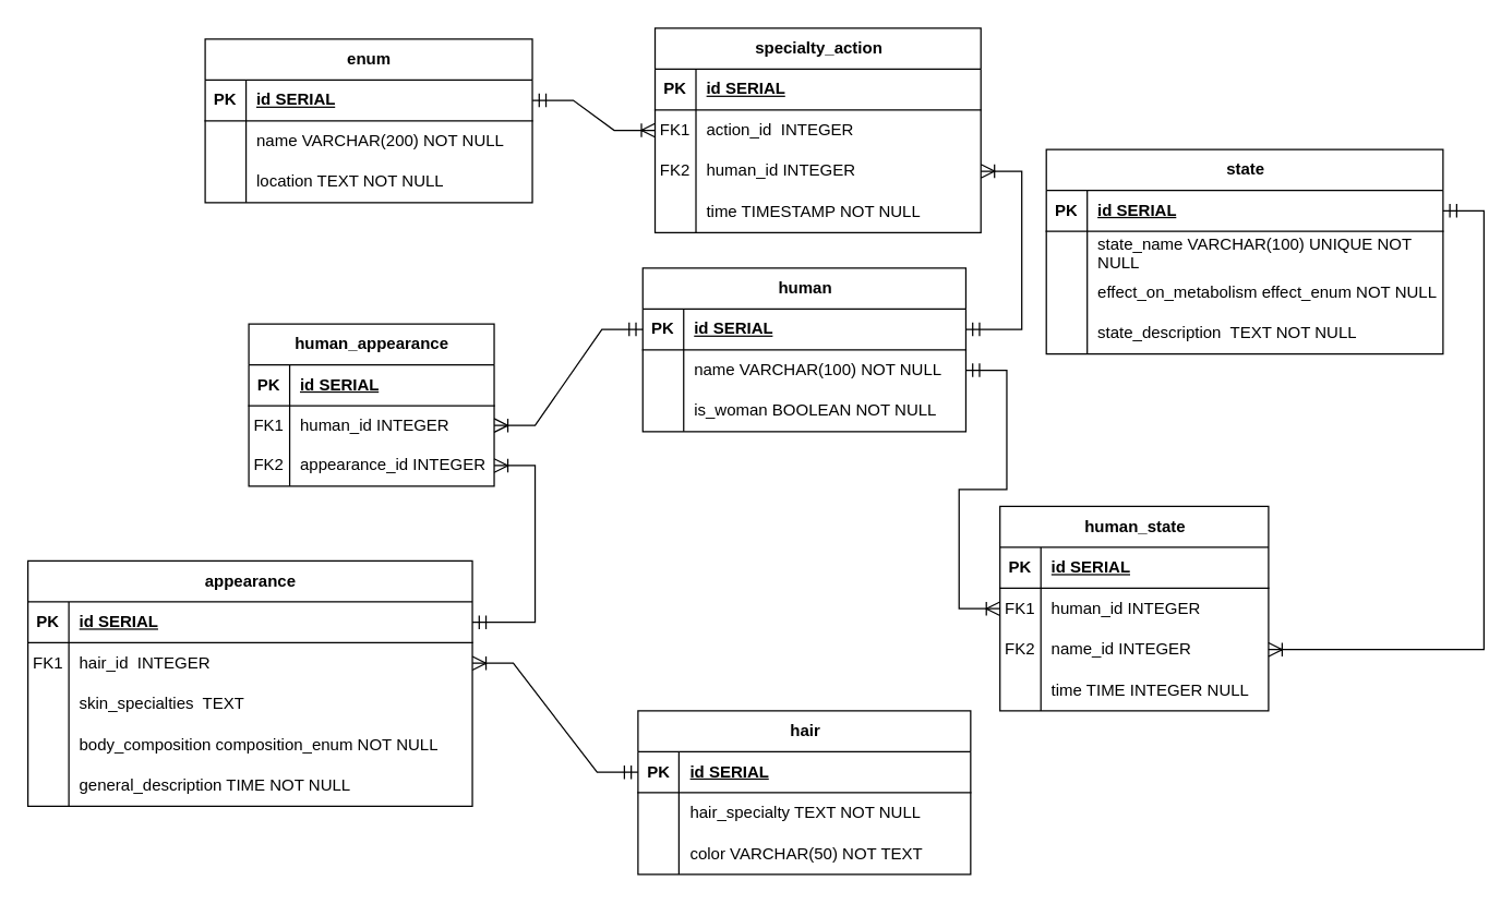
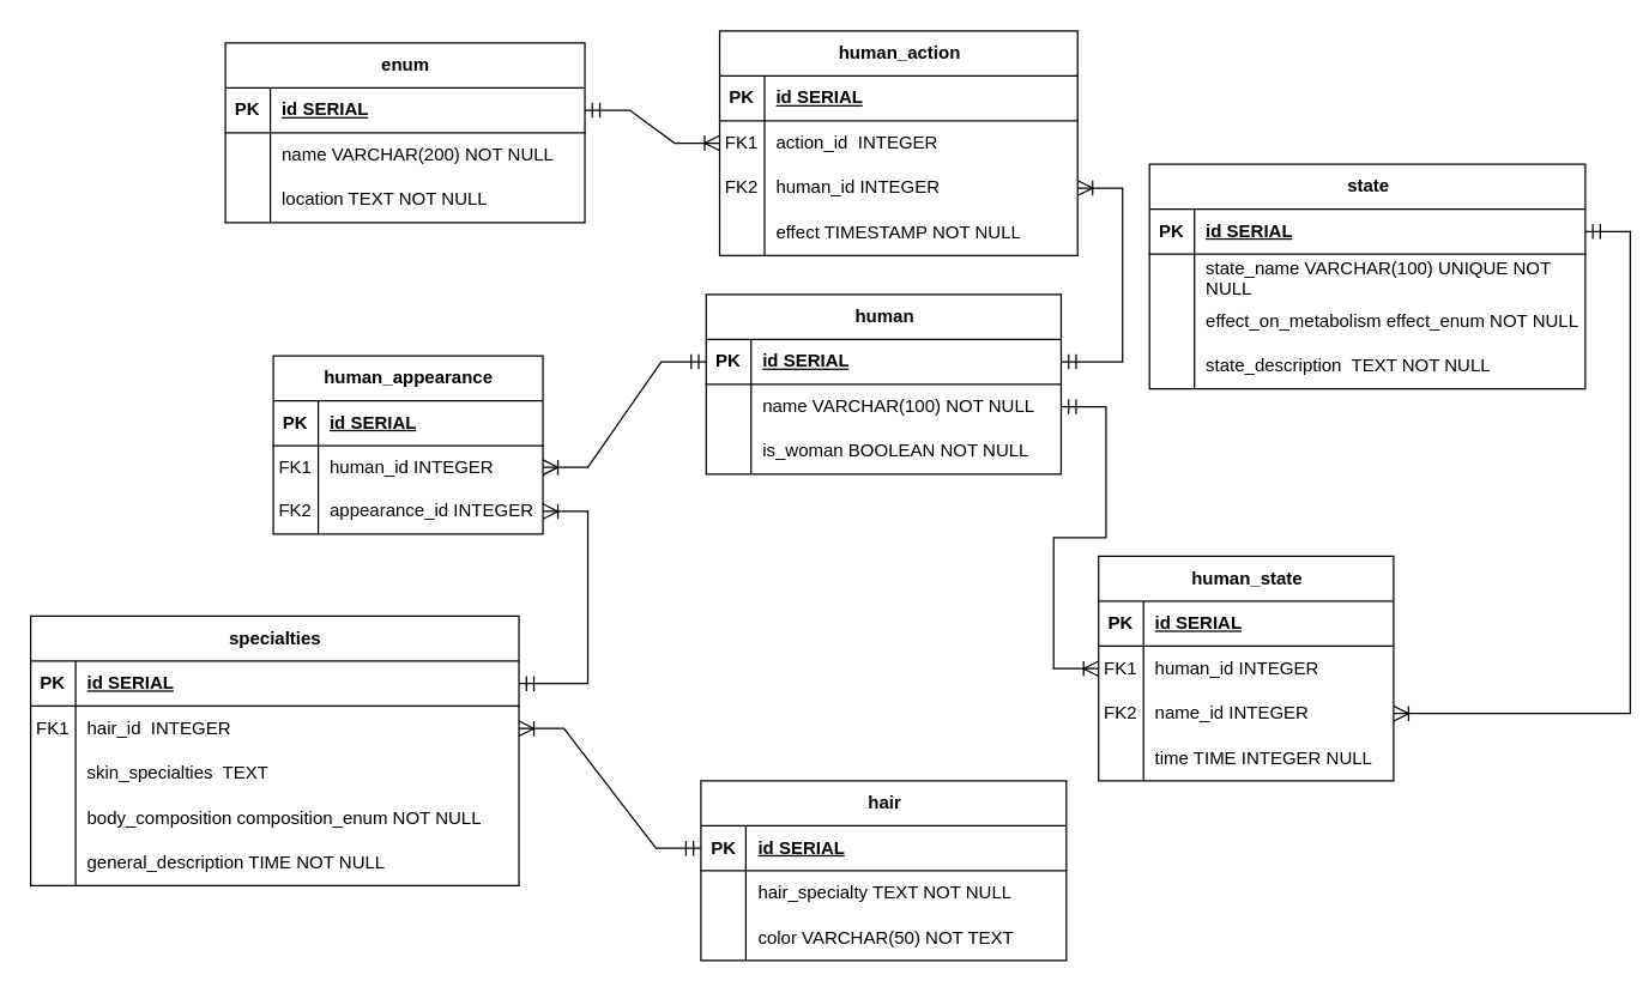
- <mxCell id="12" value="specialty_action" style="shape=table;startSize=30;container=1;collapsible=1;childLayout=tableLayout;fixedRows=1;rowLines=0;fontStyle=1;align=center;resizeLast=1;html=1;" parent="1" vertex="1"><mxGeometry x="480" y="20" width="239" height="150" as="geometry" /></mxCell>
+ <mxCell id="12" value="human_action" style="shape=table;startSize=30;container=1;collapsible=1;childLayout=tableLayout;fixedRows=1;rowLines=0;fontStyle=1;align=center;resizeLast=1;html=1;" parent="1" vertex="1"><mxGeometry x="480" y="20" width="239" height="150" as="geometry" /></mxCell>
- <mxCell id="24" value="time TIMESTAMP NOT NULL" style="shape=partialRectangle;connectable=0;fillColor=none;top=0;left=0;bottom=0;right=0;align=left;spacingLeft=6;overflow=hidden;whiteSpace=wrap;html=1;" parent="22" vertex="1"><mxGeometry x="30" width="209" height="30" as="geometry"><mxRectangle width="209" height="30" as="alternateBounds" /></mxGeometry></mxCell>
+ <mxCell id="24" value="effect TIMESTAMP NOT NULL" style="shape=partialRectangle;connectable=0;fillColor=none;top=0;left=0;bottom=0;right=0;align=left;spacingLeft=6;overflow=hidden;whiteSpace=wrap;html=1;" parent="22" vertex="1"><mxGeometry x="30" width="209" height="30" as="geometry"><mxRectangle width="209" height="30" as="alternateBounds" /></mxGeometry></mxCell>
- <mxCell id="45" value="appearance" style="shape=table;startSize=30;container=1;collapsible=1;childLayout=tableLayout;fixedRows=1;rowLines=0;fontStyle=1;align=center;resizeLast=1;html=1;" parent="1" vertex="1"><mxGeometry x="20" y="411" width="326" height="180" as="geometry" /></mxCell>
+ <mxCell id="45" value="specialties" style="shape=table;startSize=30;container=1;collapsible=1;childLayout=tableLayout;fixedRows=1;rowLines=0;fontStyle=1;align=center;resizeLast=1;html=1;" parent="1" vertex="1"><mxGeometry x="20" y="411" width="326" height="180" as="geometry" /></mxCell>
